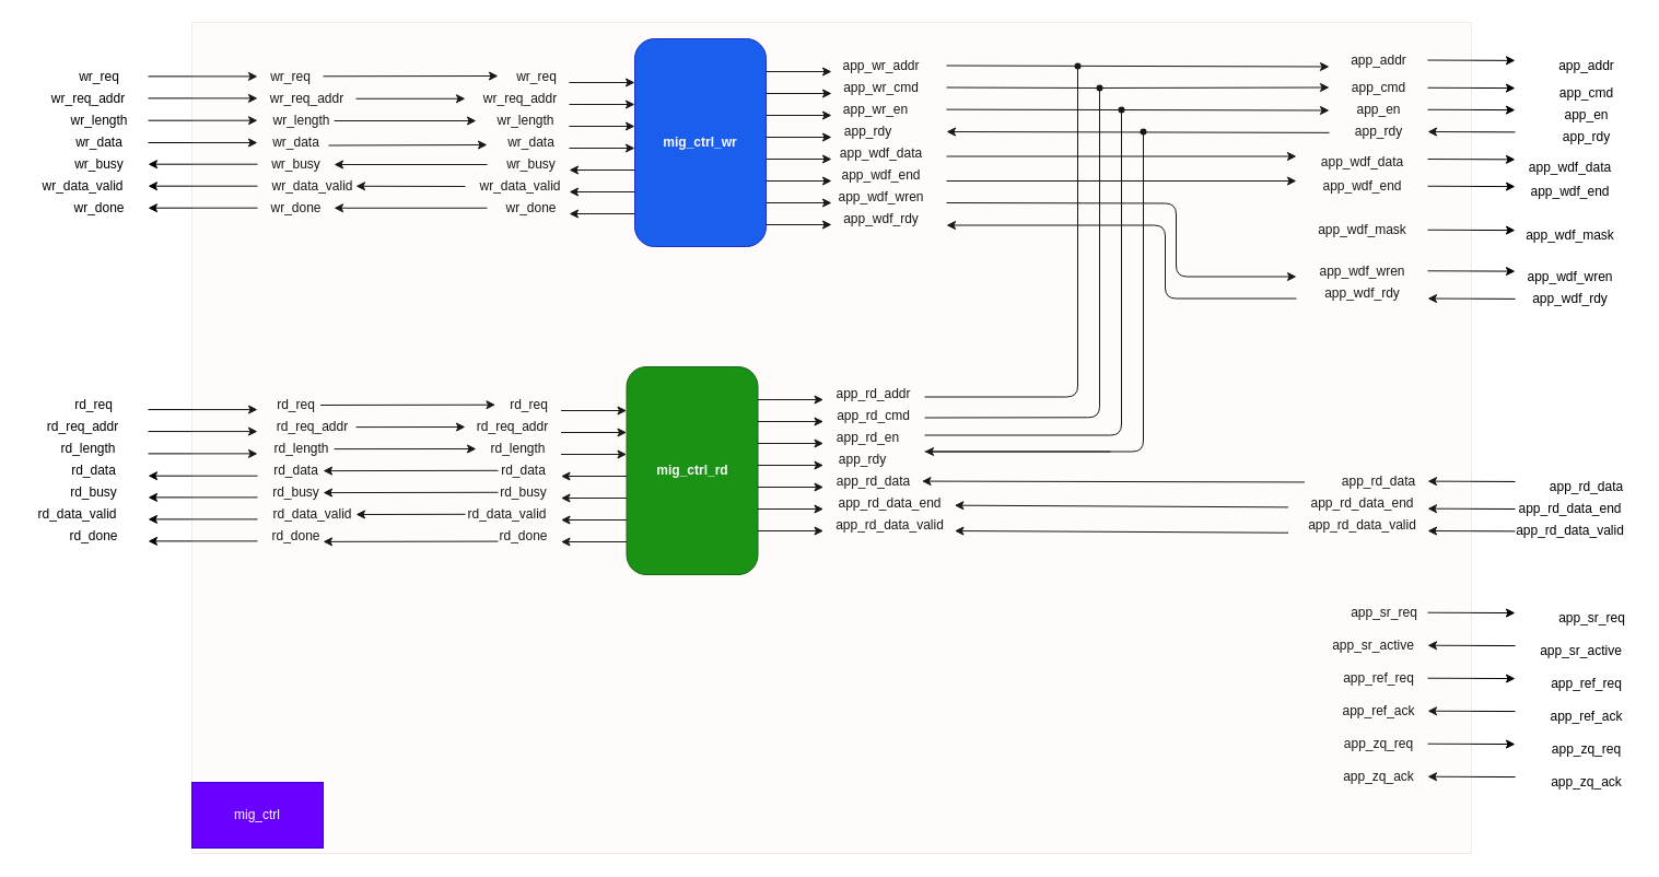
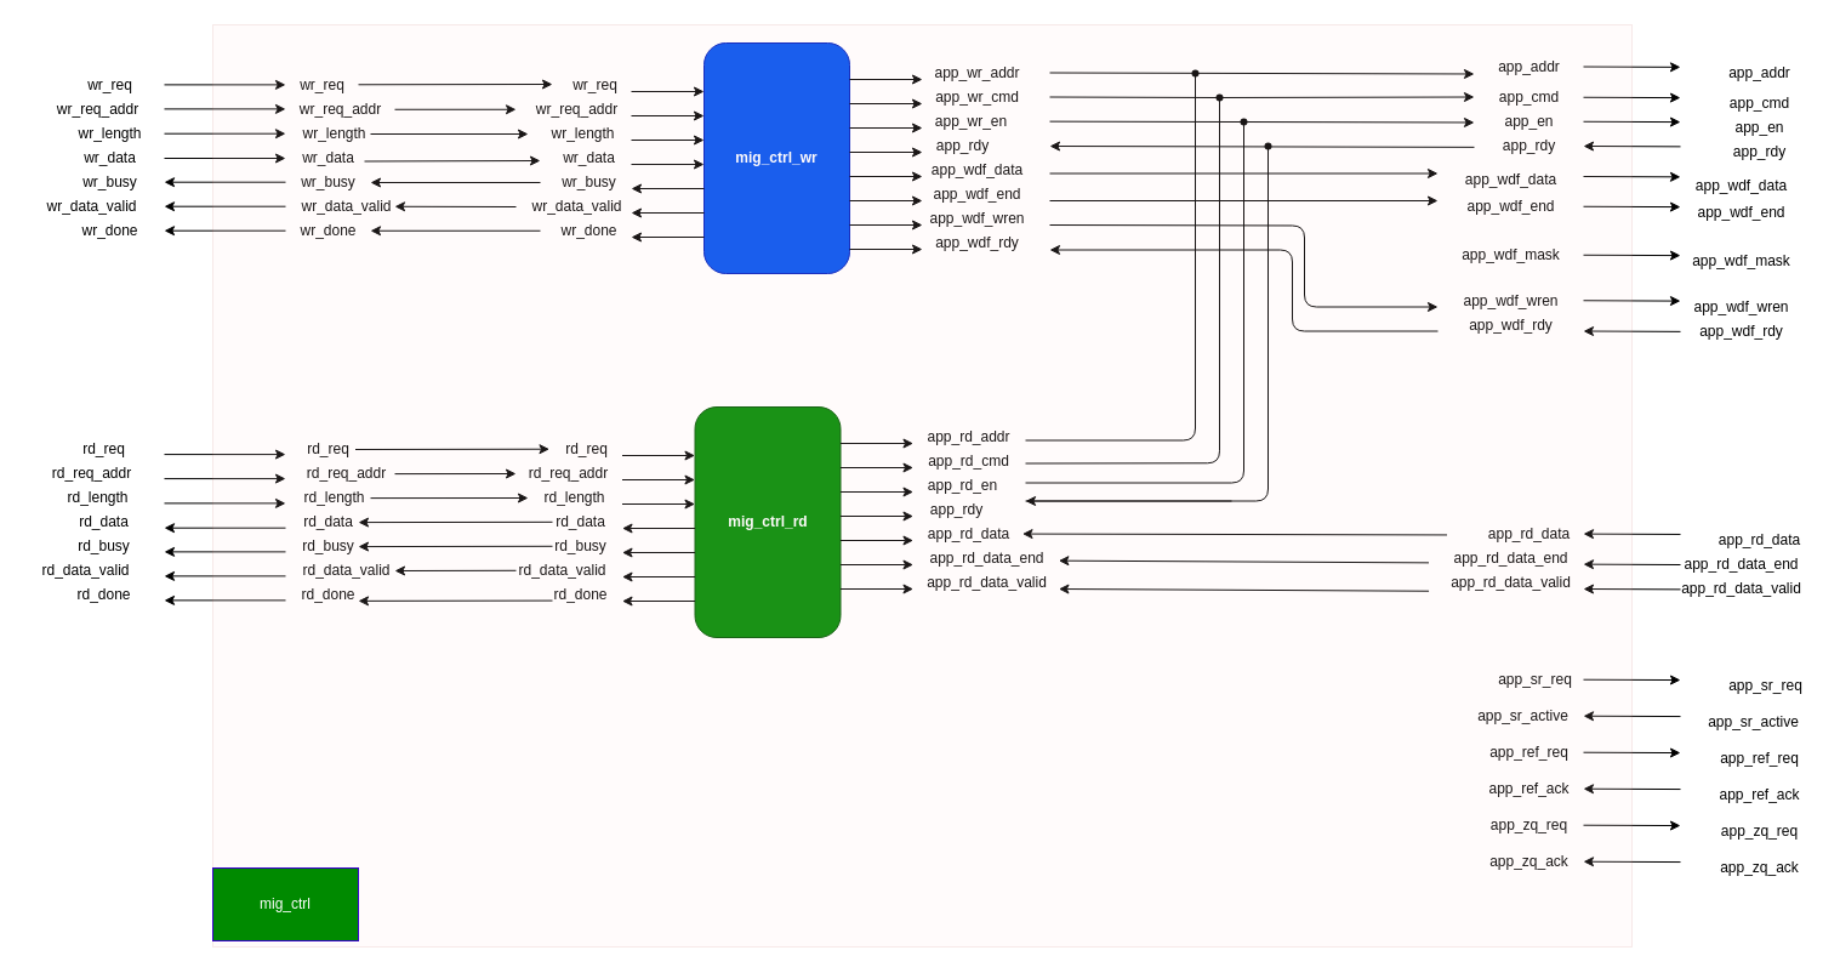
- <mxCell id="176" value="mig_ctrl" style="rounded=0;whiteSpace=wrap;html=1;fillColor=#6a00ff;strokeColor=#3700CC;fontColor=#ffffff;" vertex="1" parent="1"><mxGeometry x="175" y="715" width="120" height="60" as="geometry" /></mxCell>
+ <mxCell id="176" value="mig_ctrl" style="rounded=0;whiteSpace=wrap;html=1;fillColor=#008a00;strokeColor=#3700CC;fontColor=#ffffff;" vertex="1" parent="1"><mxGeometry x="175" y="715" width="120" height="60" as="geometry" /></mxCell>
